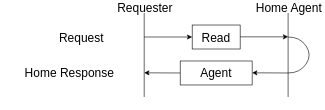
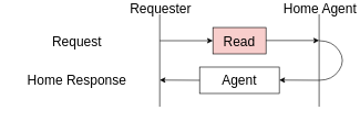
- <mxCell id="13" value="Request" style="text;html=1;align=center;verticalAlign=middle;resizable=0;points=[];autosize=1;strokeColor=none;fillColor=none;fontSize=20;" vertex="1" parent="1"><mxGeometry x="85" y="40" width="100" height="40" as="geometry" /></mxCell>
+ <mxCell id="13" value="Request" style="text;html=1;align=center;verticalAlign=middle;resizable=0;points=[];autosize=1;strokeColor=none;fillColor=none;fontSize=20;" vertex="1" parent="1"><mxGeometry x="65" y="40" width="100" height="40" as="geometry" /></mxCell>
- <mxCell id="6" value="Read" style="rounded=0;whiteSpace=wrap;html=1;labelBackgroundColor=none;fontSize=20;" vertex="1" parent="1"><mxGeometry x="320" y="40" width="80" height="40" as="geometry" /></mxCell>
+ <mxCell id="6" value="Read" style="rounded=0;whiteSpace=wrap;html=1;labelBackgroundColor=none;fontSize=20;fillColor=#f8cecc;" vertex="1" parent="1"><mxGeometry x="320" y="40" width="80" height="40" as="geometry" /></mxCell>
